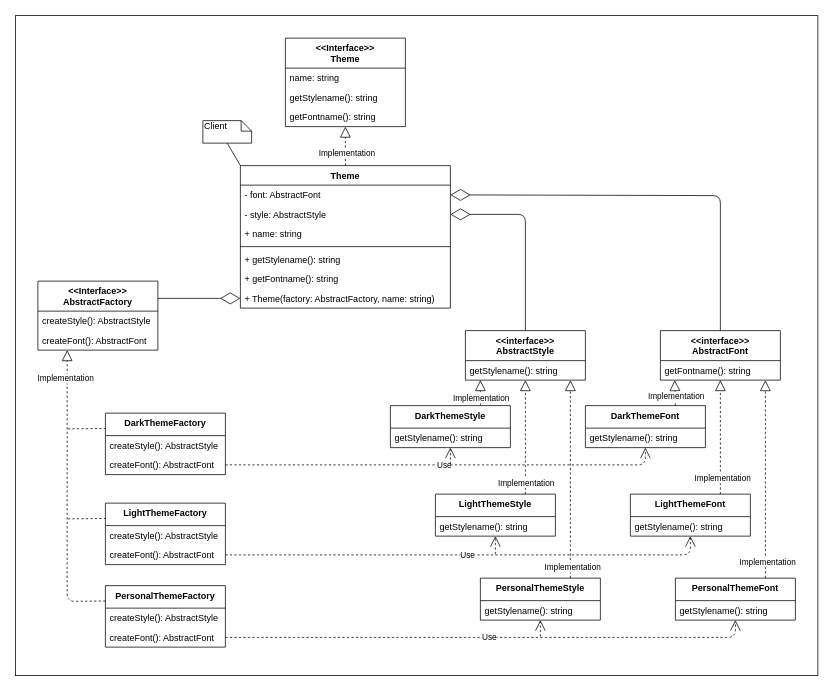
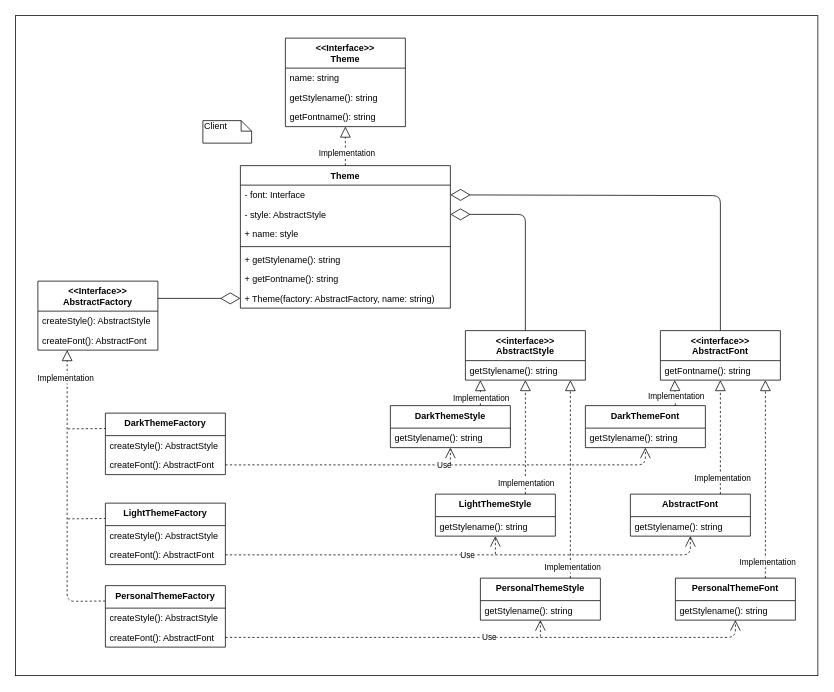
- <mxCell id="18" value="" style="endArrow=none;html=1;exitX=0.5;exitY=1;exitDx=0;exitDy=0;exitPerimeter=0;entryX=0;entryY=0;entryDx=0;entryDy=0;" edge="1" parent="1" source="17" target="9"><mxGeometry width="50" height="50" relative="1" as="geometry"><mxPoint x="250" y="380" as="sourcePoint" /><mxPoint x="300" y="330" as="targetPoint" /></mxGeometry></mxCell>
- <mxCell id="10" value="- font: AbstractFont" style="text;strokeColor=none;fillColor=none;align=left;verticalAlign=top;spacingLeft=4;spacingRight=4;overflow=hidden;rotatable=0;points=[[0,0.5],[1,0.5]];portConstraint=eastwest;" vertex="1" parent="9"><mxGeometry y="26" width="280" height="26" as="geometry" /></mxCell>
+ <mxCell id="10" value="- font: Interface" style="text;strokeColor=none;fillColor=none;align=left;verticalAlign=top;spacingLeft=4;spacingRight=4;overflow=hidden;rotatable=0;points=[[0,0.5],[1,0.5]];portConstraint=eastwest;" vertex="1" parent="9"><mxGeometry y="26" width="280" height="26" as="geometry" /></mxCell>
- <mxCell id="12" value="+ name: string" style="text;strokeColor=none;fillColor=none;align=left;verticalAlign=top;spacingLeft=4;spacingRight=4;overflow=hidden;rotatable=0;points=[[0,0.5],[1,0.5]];portConstraint=eastwest;" vertex="1" parent="9"><mxGeometry y="78" width="280" height="26" as="geometry" /></mxCell>
+ <mxCell id="12" value="+ name: style" style="text;strokeColor=none;fillColor=none;align=left;verticalAlign=top;spacingLeft=4;spacingRight=4;overflow=hidden;rotatable=0;points=[[0,0.5],[1,0.5]];portConstraint=eastwest;" vertex="1" parent="9"><mxGeometry y="78" width="280" height="26" as="geometry" /></mxCell>
- <mxCell id="44" value="LightThemeFont" style="swimlane;fontStyle=1;align=center;verticalAlign=top;childLayout=stackLayout;horizontal=1;startSize=30;horizontalStack=0;resizeParent=1;resizeParentMax=0;resizeLast=0;collapsible=1;marginBottom=0;" vertex="1" parent="1"><mxGeometry x="840" y="658" width="160" height="56" as="geometry" /></mxCell>
+ <mxCell id="44" value="AbstractFont" style="swimlane;fontStyle=1;align=center;verticalAlign=top;childLayout=stackLayout;horizontal=1;startSize=30;horizontalStack=0;resizeParent=1;resizeParentMax=0;resizeLast=0;collapsible=1;marginBottom=0;" vertex="1" parent="1"><mxGeometry x="840" y="658" width="160" height="56" as="geometry" /></mxCell>
